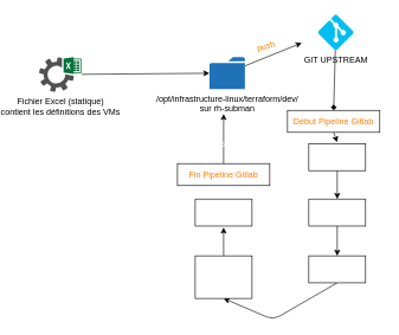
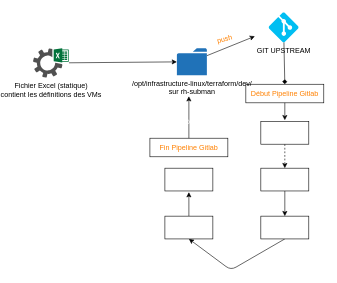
- <mxCell id="10" value="Début Pipeline Gitlab" style="text;strokeColor=default;align=center;fillColor=none;html=1;verticalAlign=middle;whiteSpace=wrap;rounded=0;fontColor=#FF8000;" vertex="1" parent="1"><mxGeometry x="370" y="155" width="130" height="31" as="geometry" /></mxCell>
+ <mxCell id="10" value="Début Pipeline Gitlab" style="text;strokeColor=default;align=center;fillColor=none;html=1;verticalAlign=middle;whiteSpace=wrap;rounded=0;fontColor=#FF8000;" vertex="1" parent="1"><mxGeometry x="375" y="140" width="130" height="31" as="geometry" /></mxCell>
- <mxCell id="11" style="edgeStyle=none;html=1;exitX=0.5;exitY=1;exitDx=0;exitDy=0;entryX=0.5;entryY=0;entryDx=0;entryDy=0;fontColor=#FFFFFF;" edge="1" parent="1" source="12" target="14"><mxGeometry relative="1" as="geometry" /></mxCell>
+ <mxCell id="11" style="edgeStyle=none;html=1;exitX=0.5;exitY=1;exitDx=0;exitDy=0;entryX=0.5;entryY=0;entryDx=0;entryDy=0;fontColor=#FFFFFF;dashed=1;" edge="1" parent="1" source="12" target="14"><mxGeometry relative="1" as="geometry" /></mxCell>
- <mxCell id="18" value="&lt;font color=&quot;#ffffff&quot;&gt;Terraform Plan&lt;br&gt;&lt;/font&gt;" style="text;strokeColor=default;align=center;fillColor=default;html=1;verticalAlign=middle;whiteSpace=wrap;rounded=0;fontColor=#FF8000;" vertex="1" parent="1"><mxGeometry x="240" y="360" width="80" height="60" as="geometry" /></mxCell>
+ <mxCell id="18" value="&lt;font color=&quot;#ffffff&quot;&gt;Terraform Plan&lt;br&gt;&lt;/font&gt;" style="text;strokeColor=default;align=center;fillColor=default;html=1;verticalAlign=middle;whiteSpace=wrap;rounded=0;fontColor=#FF8000;" vertex="1" parent="1"><mxGeometry x="240" y="360" width="80" height="38" as="geometry" /></mxCell>
